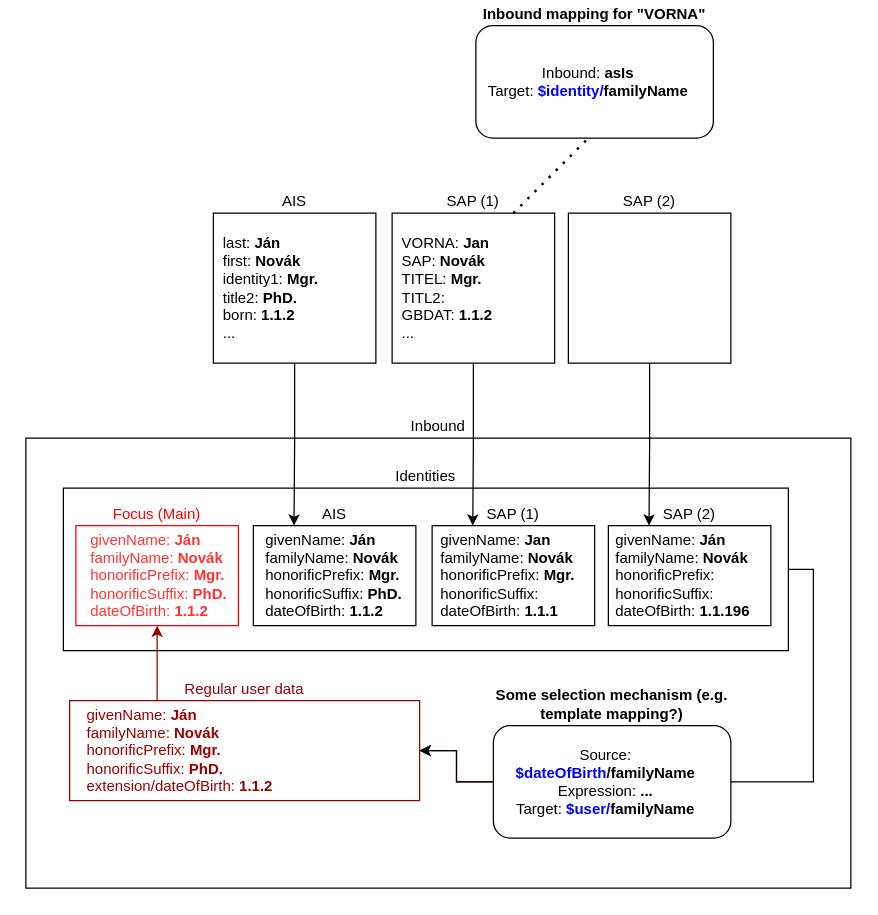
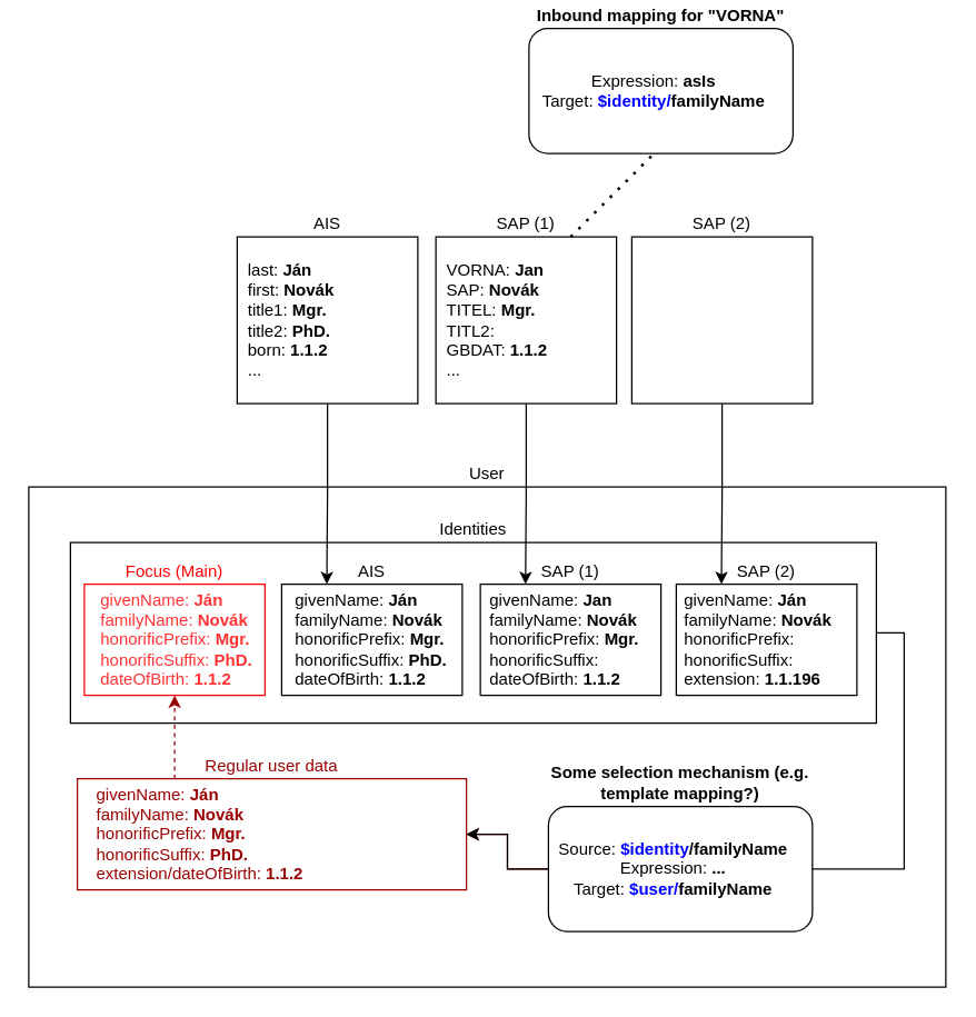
- <mxCell id="23" value="Inbound: &lt;b&gt;asIs&lt;/b&gt;&lt;br&gt;Target:&amp;nbsp;&lt;b&gt;&lt;font color=&quot;#0000ff&quot;&gt;$identity/&lt;/font&gt;familyName&lt;/b&gt;" style="text;html=1;strokeColor=none;fillColor=none;align=center;verticalAlign=middle;whiteSpace=wrap;rounded=0;" parent="21" vertex="1"><mxGeometry width="180" height="90" as="geometry" /></mxCell>
+ <mxCell id="23" value="Expression: &lt;b&gt;asIs&lt;/b&gt;&lt;br&gt;Target:&amp;nbsp;&lt;b&gt;&lt;font color=&quot;#0000ff&quot;&gt;$identity/&lt;/font&gt;familyName&lt;/b&gt;" style="text;html=1;strokeColor=none;fillColor=none;align=center;verticalAlign=middle;whiteSpace=wrap;rounded=0;" parent="21" vertex="1"><mxGeometry width="180" height="90" as="geometry" /></mxCell>
- <mxCell id="7" value="last: &lt;b&gt;Ján&lt;br&gt;&lt;/b&gt;first: &lt;b&gt;Novák&lt;br&gt;&lt;/b&gt;identity1: &lt;b&gt;Mgr.&lt;br&gt;&lt;/b&gt;title2: &lt;b&gt;PhD.&lt;br&gt;&lt;/b&gt;born: &lt;b&gt;1.1.2&lt;/b&gt;&lt;br&gt;..." style="text;html=1;strokeColor=none;fillColor=none;align=left;verticalAlign=middle;whiteSpace=wrap;rounded=0;" parent="1" vertex="1"><mxGeometry x="176" y="180" width="120" height="100" as="geometry" /></mxCell>
+ <mxCell id="7" value="last: &lt;b&gt;Ján&lt;br&gt;&lt;/b&gt;first: &lt;b&gt;Novák&lt;br&gt;&lt;/b&gt;title1: &lt;b&gt;Mgr.&lt;br&gt;&lt;/b&gt;title2: &lt;b&gt;PhD.&lt;br&gt;&lt;/b&gt;born: &lt;b&gt;1.1.2&lt;/b&gt;&lt;br&gt;..." style="text;html=1;strokeColor=none;fillColor=none;align=left;verticalAlign=middle;whiteSpace=wrap;rounded=0;" parent="1" vertex="1"><mxGeometry x="176" y="180" width="120" height="100" as="geometry" /></mxCell>
- <mxCell id="2" value="Inbound" style="rounded=0;whiteSpace=wrap;html=1;labelPosition=center;verticalLabelPosition=top;align=center;verticalAlign=bottom;fillColor=none;" parent="1" vertex="1"><mxGeometry x="20" y="350" width="660" height="360" as="geometry" /></mxCell>
+ <mxCell id="2" value="User" style="rounded=0;whiteSpace=wrap;html=1;labelPosition=center;verticalLabelPosition=top;align=center;verticalAlign=bottom;fillColor=none;" parent="1" vertex="1"><mxGeometry x="20" y="350" width="660" height="360" as="geometry" /></mxCell>
- <mxCell id="13" value="givenName: &lt;b&gt;Jan&lt;br&gt;&lt;/b&gt;familyName: &lt;b&gt;Novák&lt;br&gt;&lt;/b&gt;honorificPrefix: &lt;b&gt;Mgr.&lt;br&gt;&lt;/b&gt;honorificSuffix:&lt;b&gt;&lt;br&gt;&lt;/b&gt;dateOfBirth: &lt;b&gt;1.1.1&lt;/b&gt;" style="text;html=1;strokeColor=none;fillColor=none;align=left;verticalAlign=middle;whiteSpace=wrap;rounded=0;" parent="1" vertex="1"><mxGeometry x="350" y="410" width="120" height="100" as="geometry" /></mxCell>
+ <mxCell id="13" value="givenName: &lt;b&gt;Jan&lt;br&gt;&lt;/b&gt;familyName: &lt;b&gt;Novák&lt;br&gt;&lt;/b&gt;honorificPrefix: &lt;b&gt;Mgr.&lt;br&gt;&lt;/b&gt;honorificSuffix:&lt;b&gt;&lt;br&gt;&lt;/b&gt;dateOfBirth: &lt;b&gt;1.1.2&lt;/b&gt;" style="text;html=1;strokeColor=none;fillColor=none;align=left;verticalAlign=middle;whiteSpace=wrap;rounded=0;" parent="1" vertex="1"><mxGeometry x="350" y="410" width="120" height="100" as="geometry" /></mxCell>
- <mxCell id="15" value="givenName: &lt;b&gt;Ján&lt;br&gt;&lt;/b&gt;familyName: &lt;b&gt;Novák&lt;br&gt;&lt;/b&gt;honorificPrefix:&amp;nbsp;&lt;b&gt;&lt;br&gt;&lt;/b&gt;honorificSuffix:&lt;b&gt;&lt;br&gt;&lt;/b&gt;dateOfBirth: &lt;b&gt;1.1.196&lt;/b&gt;" style="text;html=1;strokeColor=none;fillColor=none;align=left;verticalAlign=middle;whiteSpace=wrap;rounded=0;" parent="1" vertex="1"><mxGeometry x="490" y="410" width="120" height="100" as="geometry" /></mxCell>
+ <mxCell id="15" value="givenName: &lt;b&gt;Ján&lt;br&gt;&lt;/b&gt;familyName: &lt;b&gt;Novák&lt;br&gt;&lt;/b&gt;honorificPrefix:&amp;nbsp;&lt;b&gt;&lt;br&gt;&lt;/b&gt;honorificSuffix:&lt;b&gt;&lt;br&gt;&lt;/b&gt;extension: &lt;b&gt;1.1.196&lt;/b&gt;" style="text;html=1;strokeColor=none;fillColor=none;align=left;verticalAlign=middle;whiteSpace=wrap;rounded=0;" parent="1" vertex="1"><mxGeometry x="490" y="410" width="120" height="100" as="geometry" /></mxCell>
- <mxCell id="26" style="edgeStyle=orthogonalEdgeStyle;rounded=0;orthogonalLoop=1;jettySize=auto;html=1;exitX=0.25;exitY=0;exitDx=0;exitDy=0;fontColor=#990000;strokeColor=#990000;" parent="1" source="27" target="19" edge="1"><mxGeometry relative="1" as="geometry" /></mxCell>
+ <mxCell id="26" style="edgeStyle=orthogonalEdgeStyle;rounded=0;orthogonalLoop=1;jettySize=auto;html=1;exitX=0.25;exitY=0;exitDx=0;exitDy=0;fontColor=#990000;strokeColor=#990000;dashed=1;" parent="1" source="27" target="19" edge="1"><mxGeometry relative="1" as="geometry" /></mxCell>
- <mxCell id="31" value="Source: &lt;b&gt;&lt;font color=&quot;#0000ff&quot;&gt;$dateOfBirth&lt;/font&gt;/familyName&lt;/b&gt;&lt;br&gt;Expression: &lt;b&gt;...&lt;/b&gt;&lt;br&gt;Target:&amp;nbsp;&lt;b&gt;&lt;font color=&quot;#0000ff&quot;&gt;$user/&lt;/font&gt;familyName&lt;/b&gt;" style="text;html=1;strokeColor=none;fillColor=none;align=center;verticalAlign=middle;whiteSpace=wrap;rounded=0;" parent="1" vertex="1"><mxGeometry x="394" y="580" width="180" height="90" as="geometry" /></mxCell>
+ <mxCell id="31" value="Source: &lt;b&gt;&lt;font color=&quot;#0000ff&quot;&gt;$identity&lt;/font&gt;/familyName&lt;/b&gt;&lt;br&gt;Expression: &lt;b&gt;...&lt;/b&gt;&lt;br&gt;Target:&amp;nbsp;&lt;b&gt;&lt;font color=&quot;#0000ff&quot;&gt;$user/&lt;/font&gt;familyName&lt;/b&gt;" style="text;html=1;strokeColor=none;fillColor=none;align=center;verticalAlign=middle;whiteSpace=wrap;rounded=0;" parent="1" vertex="1"><mxGeometry x="394" y="580" width="180" height="90" as="geometry" /></mxCell>
